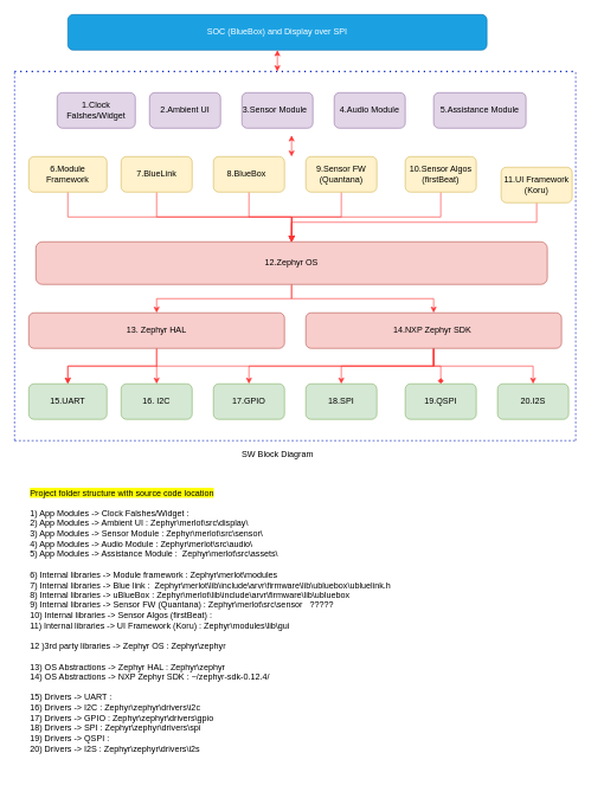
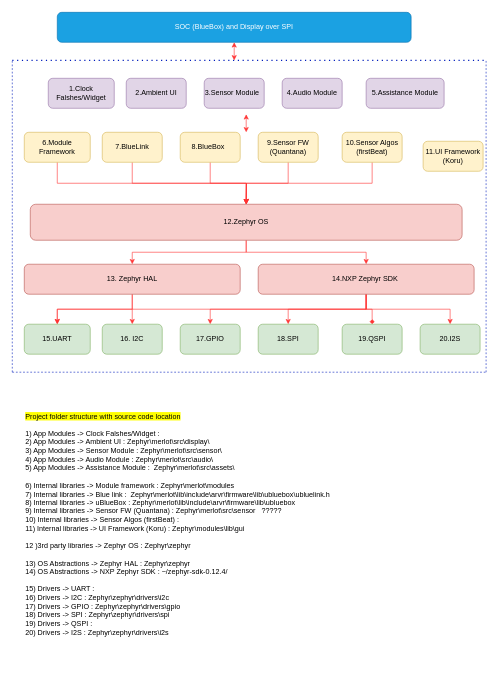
- <mxCell id="12" style="edgeStyle=orthogonalEdgeStyle;rounded=0;orthogonalLoop=1;jettySize=auto;html=1;exitX=0.5;exitY=1;exitDx=0;exitDy=0;entryX=0.5;entryY=0;entryDx=0;entryDy=0;strokeColor=#FF3333;" edge="1" parent="1" source="13" target="16"><mxGeometry relative="1" as="geometry" /></mxCell>
- <mxCell id="45" value="SW Block Diagram" style="text;html=1;align=center;verticalAlign=middle;resizable=0;points=[];autosize=1;strokeColor=none;" vertex="1" parent="1"><mxGeometry x="330" y="630" width="120" height="20" as="geometry" /></mxCell>
